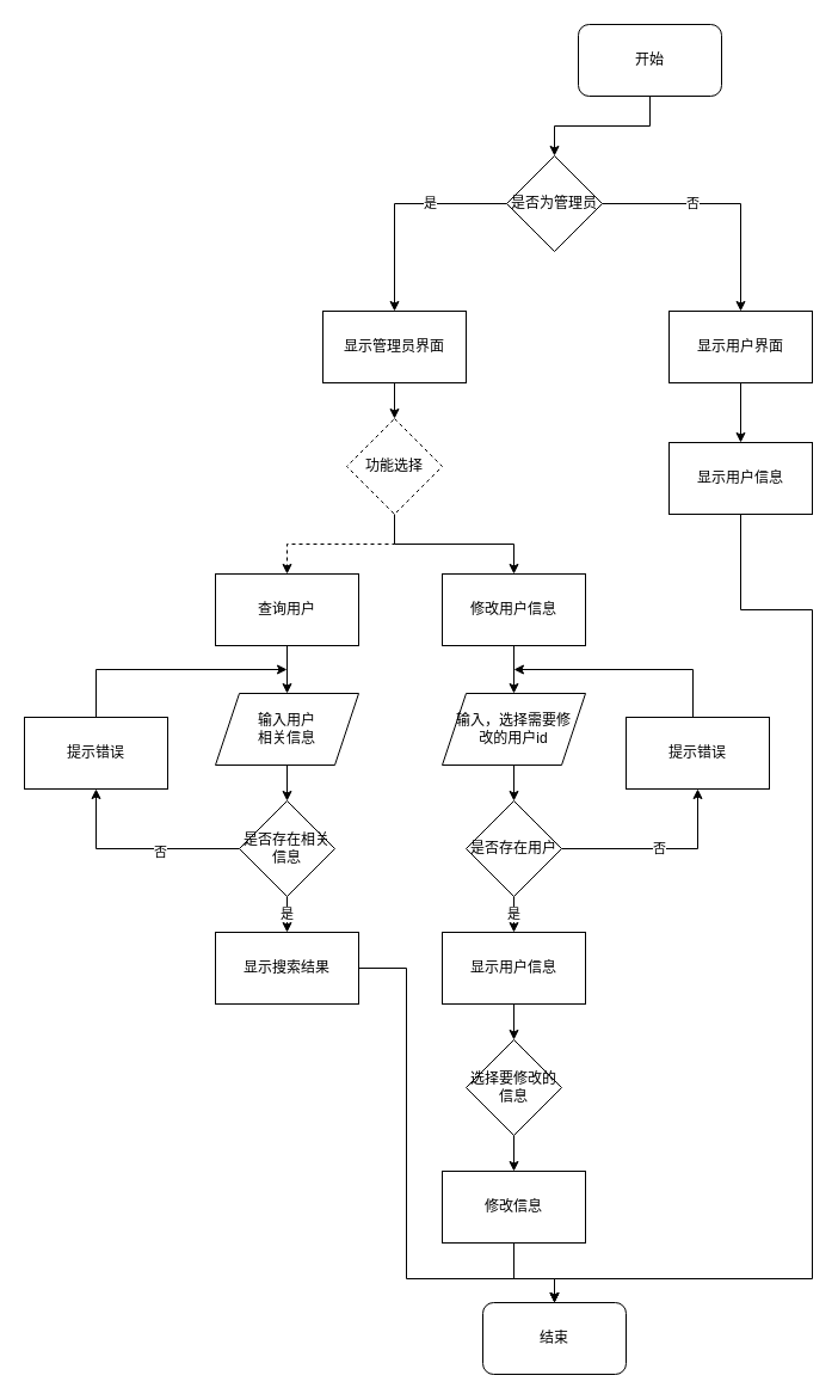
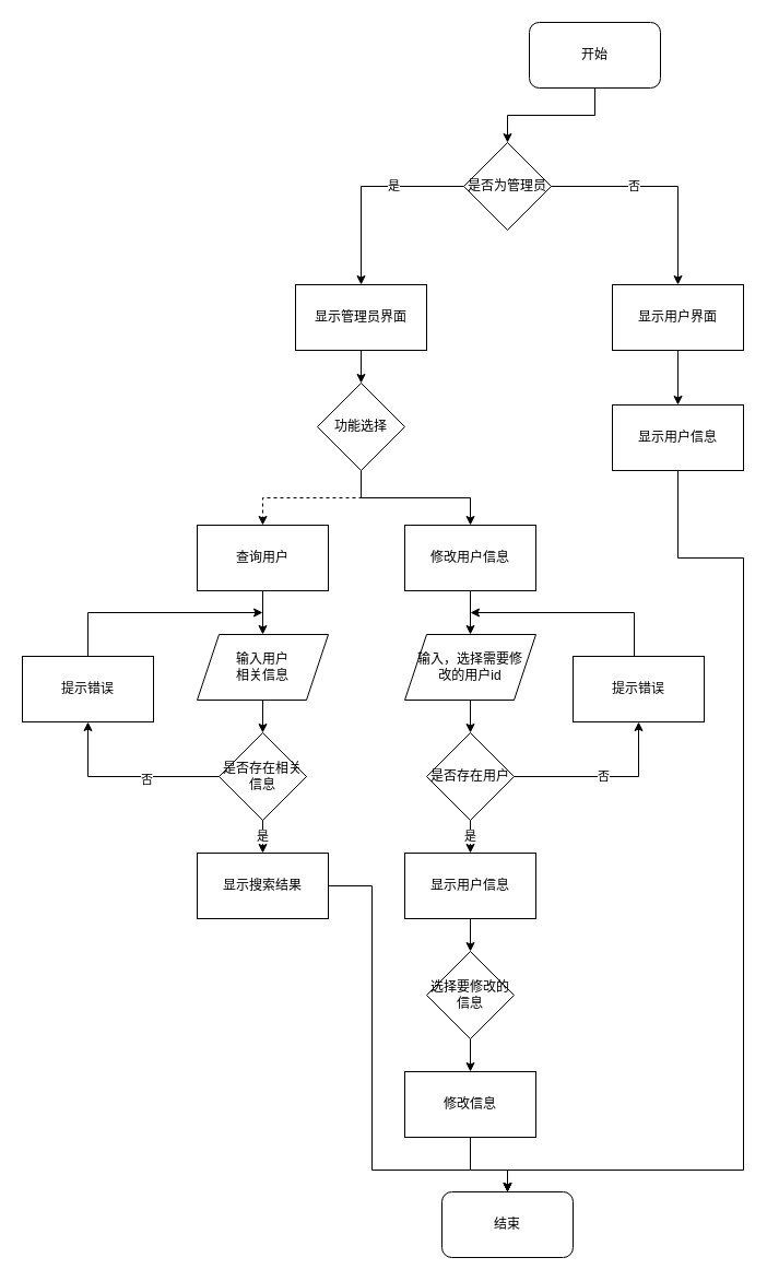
- <mxCell id="13" value="功能选择" style="rhombus;whiteSpace=wrap;html=1;dashed=1;" parent="1" vertex="1"><mxGeometry x="290" y="350" width="80" height="80" as="geometry" /></mxCell>
+ <mxCell id="13" value="功能选择" style="rhombus;whiteSpace=wrap;html=1;" parent="1" vertex="1"><mxGeometry x="290" y="350" width="80" height="80" as="geometry" /></mxCell>
